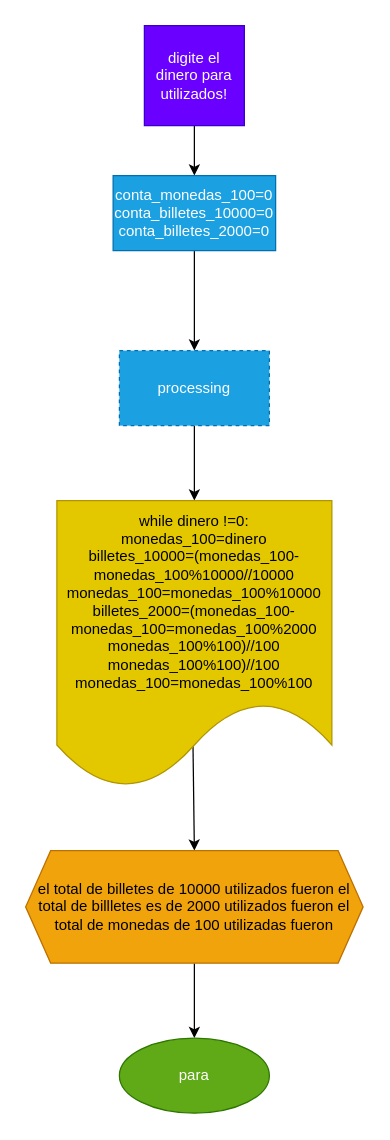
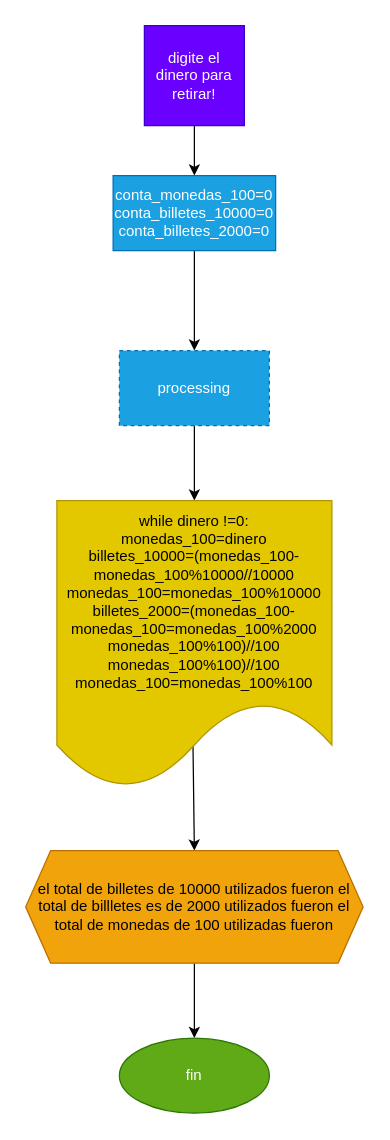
- <mxCell id="3" value="digite el dinero para utilizados!" style="whiteSpace=wrap;html=1;aspect=fixed;fillColor=#6a00ff;fontColor=#ffffff;strokeColor=#3700CC;" vertex="1" parent="1"><mxGeometry x="115" y="20" width="80" height="80" as="geometry" /></mxCell>
+ <mxCell id="3" value="digite el dinero para retirar!" style="whiteSpace=wrap;html=1;aspect=fixed;fillColor=#6a00ff;fontColor=#ffffff;strokeColor=#3700CC;" vertex="1" parent="1"><mxGeometry x="115" y="20" width="80" height="80" as="geometry" /></mxCell>
- <mxCell id="11" value="para" style="ellipse;whiteSpace=wrap;html=1;fillColor=#60a917;fontColor=#ffffff;strokeColor=#2D7600;" vertex="1" parent="1"><mxGeometry x="95" y="830" width="120" height="60" as="geometry" /></mxCell>
+ <mxCell id="11" value="fin" style="ellipse;whiteSpace=wrap;html=1;fillColor=#60a917;fontColor=#ffffff;strokeColor=#2D7600;" vertex="1" parent="1"><mxGeometry x="95" y="830" width="120" height="60" as="geometry" /></mxCell>
